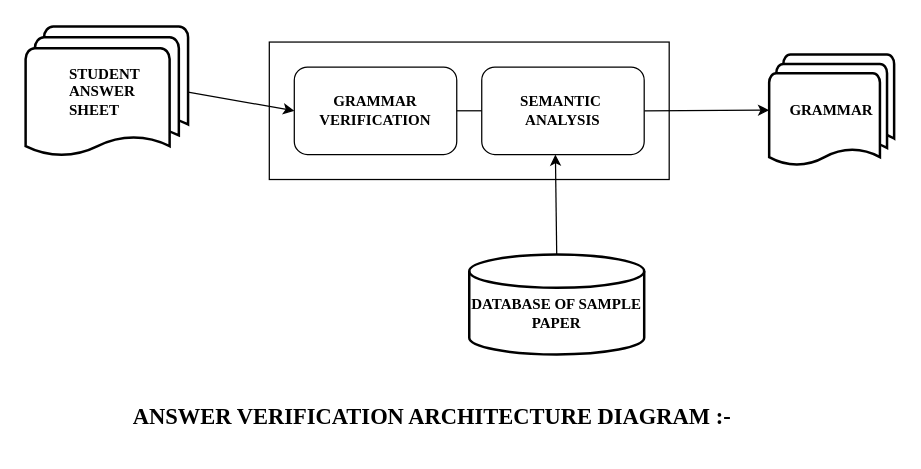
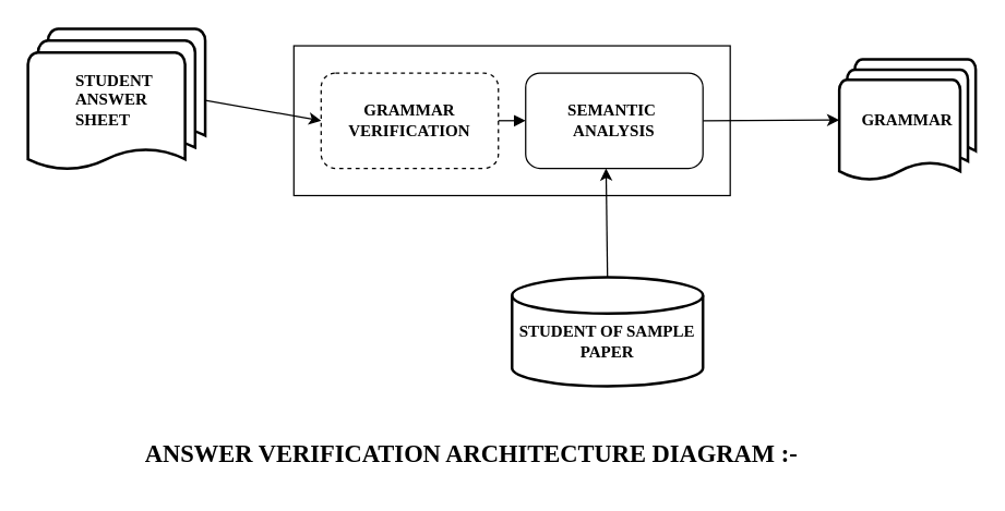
- <mxCell id="6" value="&lt;b&gt;&lt;font face=&quot;Verdana&quot;&gt;GRAMMAR&lt;br&gt;VERIFICATION&lt;/font&gt;&lt;/b&gt;" style="rounded=1;whiteSpace=wrap;html=1;" parent="1" vertex="1"><mxGeometry x="235" y="53" width="130" height="70" as="geometry" /></mxCell>
+ <mxCell id="6" value="&lt;b&gt;&lt;font face=&quot;Verdana&quot;&gt;GRAMMAR&lt;br&gt;VERIFICATION&lt;/font&gt;&lt;/b&gt;" style="rounded=1;whiteSpace=wrap;html=1;dashed=1;" parent="1" vertex="1"><mxGeometry x="235" y="53" width="130" height="70" as="geometry" /></mxCell>
- <mxCell id="11" value="" style="endArrow=none;html=1;rounded=0;exitX=1;exitY=0.5;exitDx=0;exitDy=0;entryX=0;entryY=0.5;entryDx=0;entryDy=0;" parent="1" source="6" target="7" edge="1"><mxGeometry width="50" height="50" relative="1" as="geometry"><mxPoint x="335" y="153" as="sourcePoint" /><mxPoint x="385" y="103" as="targetPoint" /></mxGeometry></mxCell>
+ <mxCell id="11" value="" style="endArrow=block;html=1;rounded=0;exitX=1;exitY=0.5;exitDx=0;exitDy=0;entryX=0;entryY=0.5;entryDx=0;entryDy=0;" parent="1" source="6" target="7" edge="1"><mxGeometry width="50" height="50" relative="1" as="geometry"><mxPoint x="335" y="153" as="sourcePoint" /><mxPoint x="385" y="103" as="targetPoint" /></mxGeometry></mxCell>
- <mxCell id="10" value="&lt;b&gt;&lt;font face=&quot;Verdana&quot;&gt;&lt;br&gt;DATABASE OF SAMPLE PAPER&lt;/font&gt;&lt;/b&gt;" style="strokeWidth=2;html=1;shape=mxgraph.flowchart.database;whiteSpace=wrap;" parent="1" vertex="1"><mxGeometry x="375" y="203" width="140" height="80" as="geometry" /></mxCell>
+ <mxCell id="10" value="&lt;b&gt;&lt;font face=&quot;Verdana&quot;&gt;&lt;br&gt;STUDENT OF SAMPLE PAPER&lt;/font&gt;&lt;/b&gt;" style="strokeWidth=2;html=1;shape=mxgraph.flowchart.database;whiteSpace=wrap;" parent="1" vertex="1"><mxGeometry x="375" y="203" width="140" height="80" as="geometry" /></mxCell>
